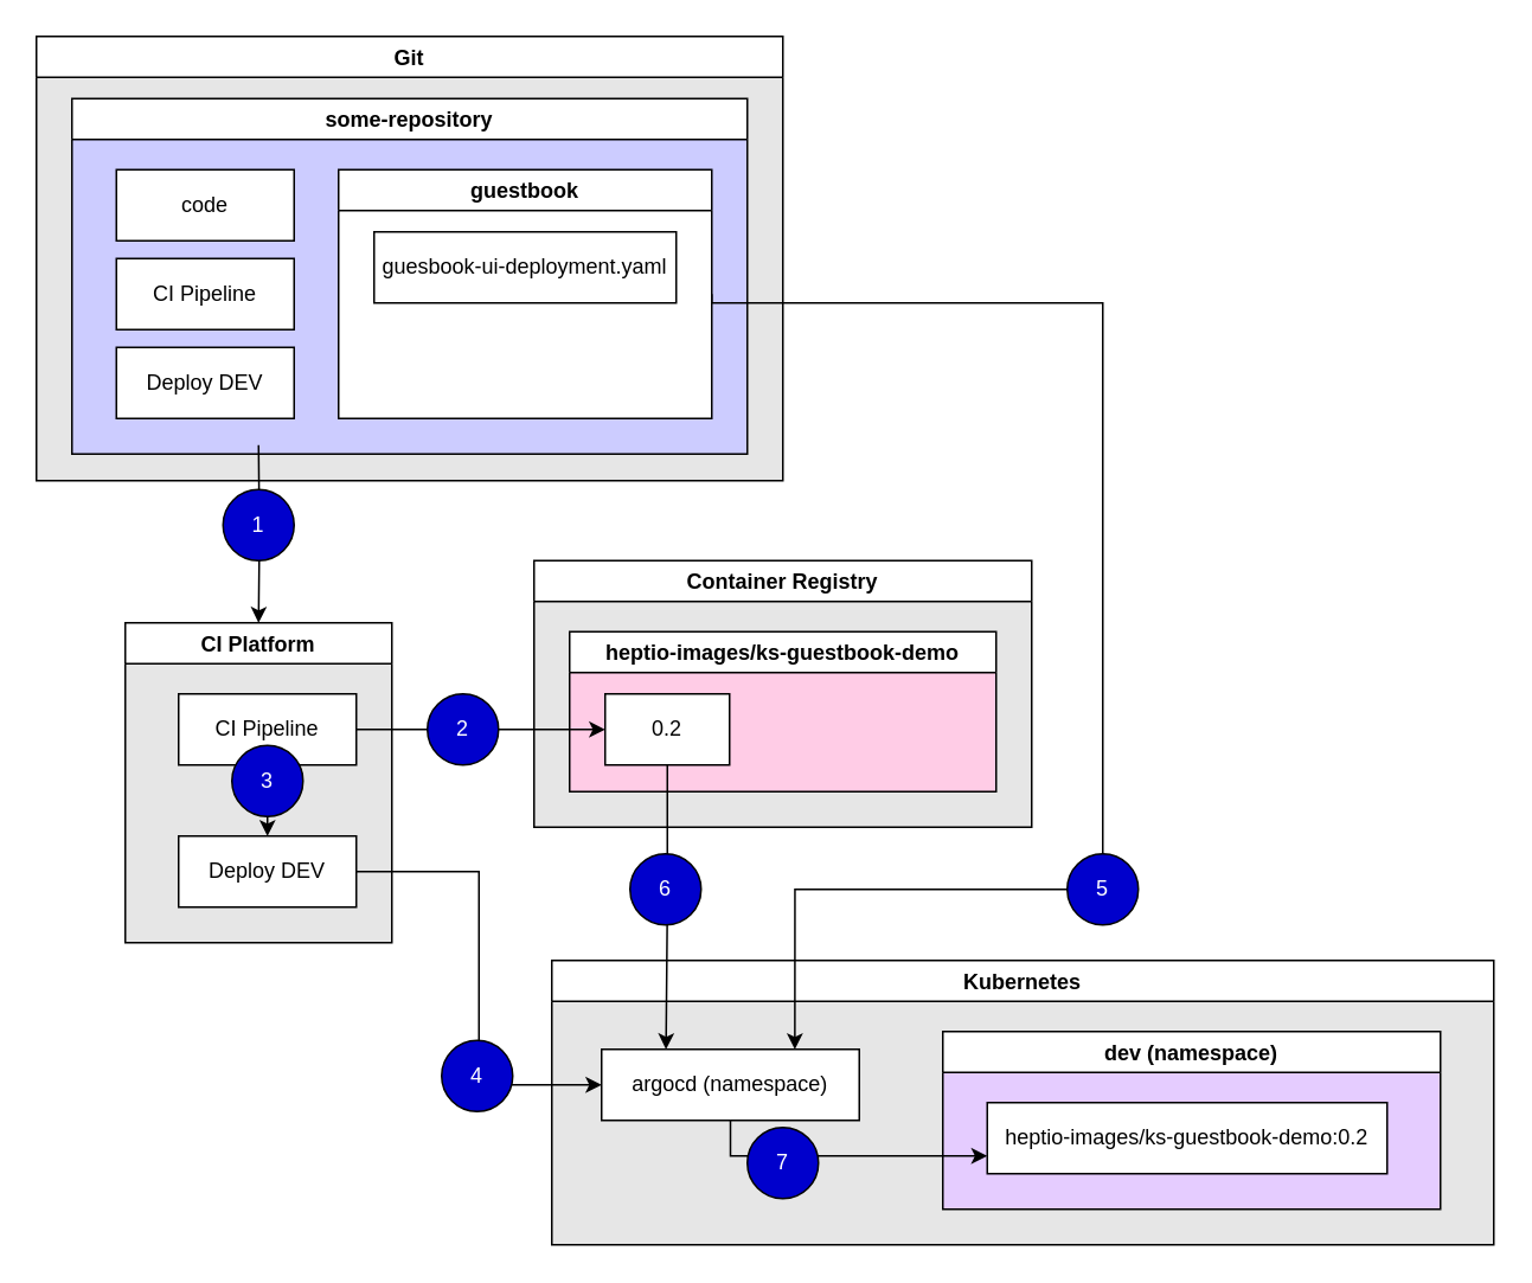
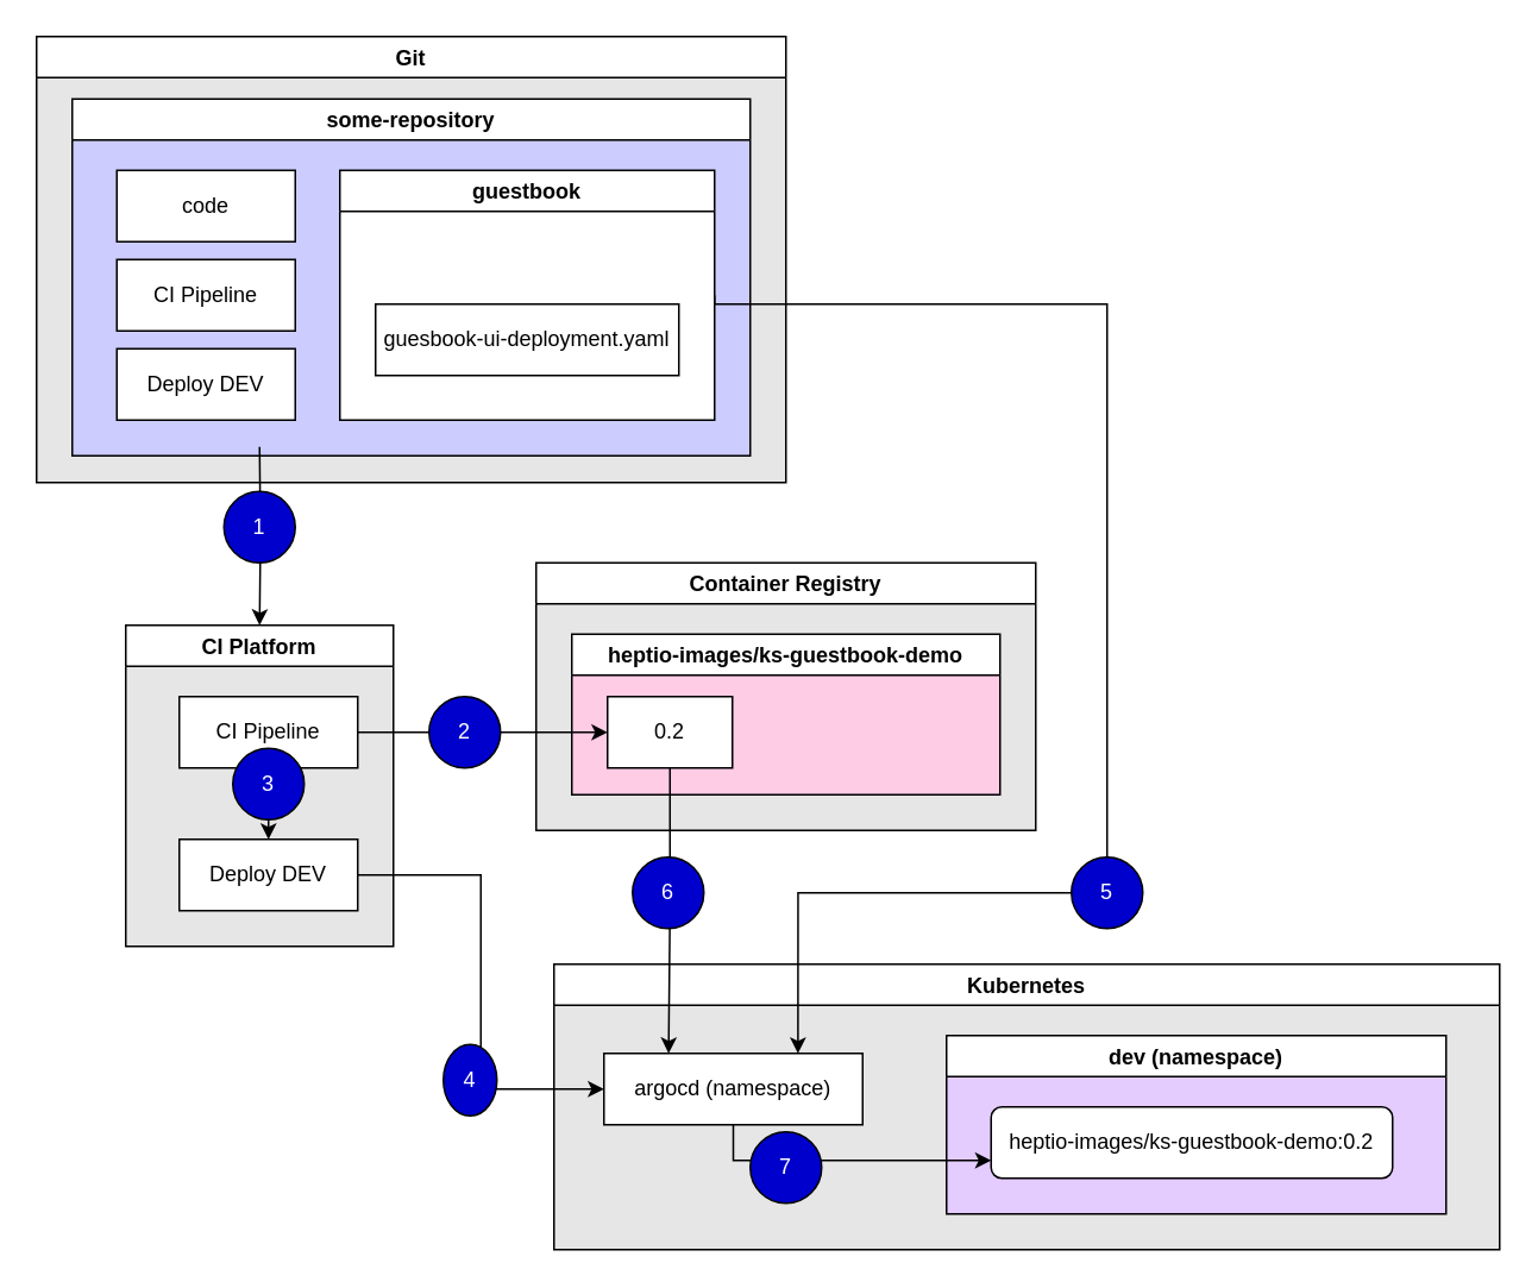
- <mxCell id="23" value="guesbook-ui-deployment.yaml" style="rounded=0;whiteSpace=wrap;html=1;" vertex="1" parent="22"><mxGeometry x="20" y="35" width="170" height="40" as="geometry" /></mxCell>
+ <mxCell id="23" value="guesbook-ui-deployment.yaml" style="rounded=0;whiteSpace=wrap;html=1;" vertex="1" parent="22"><mxGeometry x="20" y="75" width="170" height="40" as="geometry" /></mxCell>
- <mxCell id="30" value="4" style="ellipse;whiteSpace=wrap;html=1;aspect=fixed;fillColor=#0000CC;fontColor=#FFFFFF;" vertex="1" parent="1"><mxGeometry x="248" y="585" width="40" height="40" as="geometry" /></mxCell>
+ <mxCell id="30" value="4" style="ellipse;whiteSpace=wrap;html=1;aspect=fixed;fillColor=#0000CC;fontColor=#FFFFFF;" vertex="1" parent="1"><mxGeometry x="248" y="585" width="30" height="40" as="geometry" /></mxCell>
- <mxCell id="13" value="&lt;span style=&quot;&quot;&gt;heptio-images/ks-guestbook-demo:0.2&lt;/span&gt;" style="rounded=0;whiteSpace=wrap;html=1;fontStyle=0" vertex="1" parent="12"><mxGeometry x="25" y="40" width="225" height="40" as="geometry" /></mxCell>
+ <mxCell id="13" value="&lt;span style=&quot;&quot;&gt;heptio-images/ks-guestbook-demo:0.2&lt;/span&gt;" style="whiteSpace=wrap;html=1;fontStyle=0;rounded=1;" vertex="1" parent="12"><mxGeometry x="25" y="40" width="225" height="40" as="geometry" /></mxCell>
